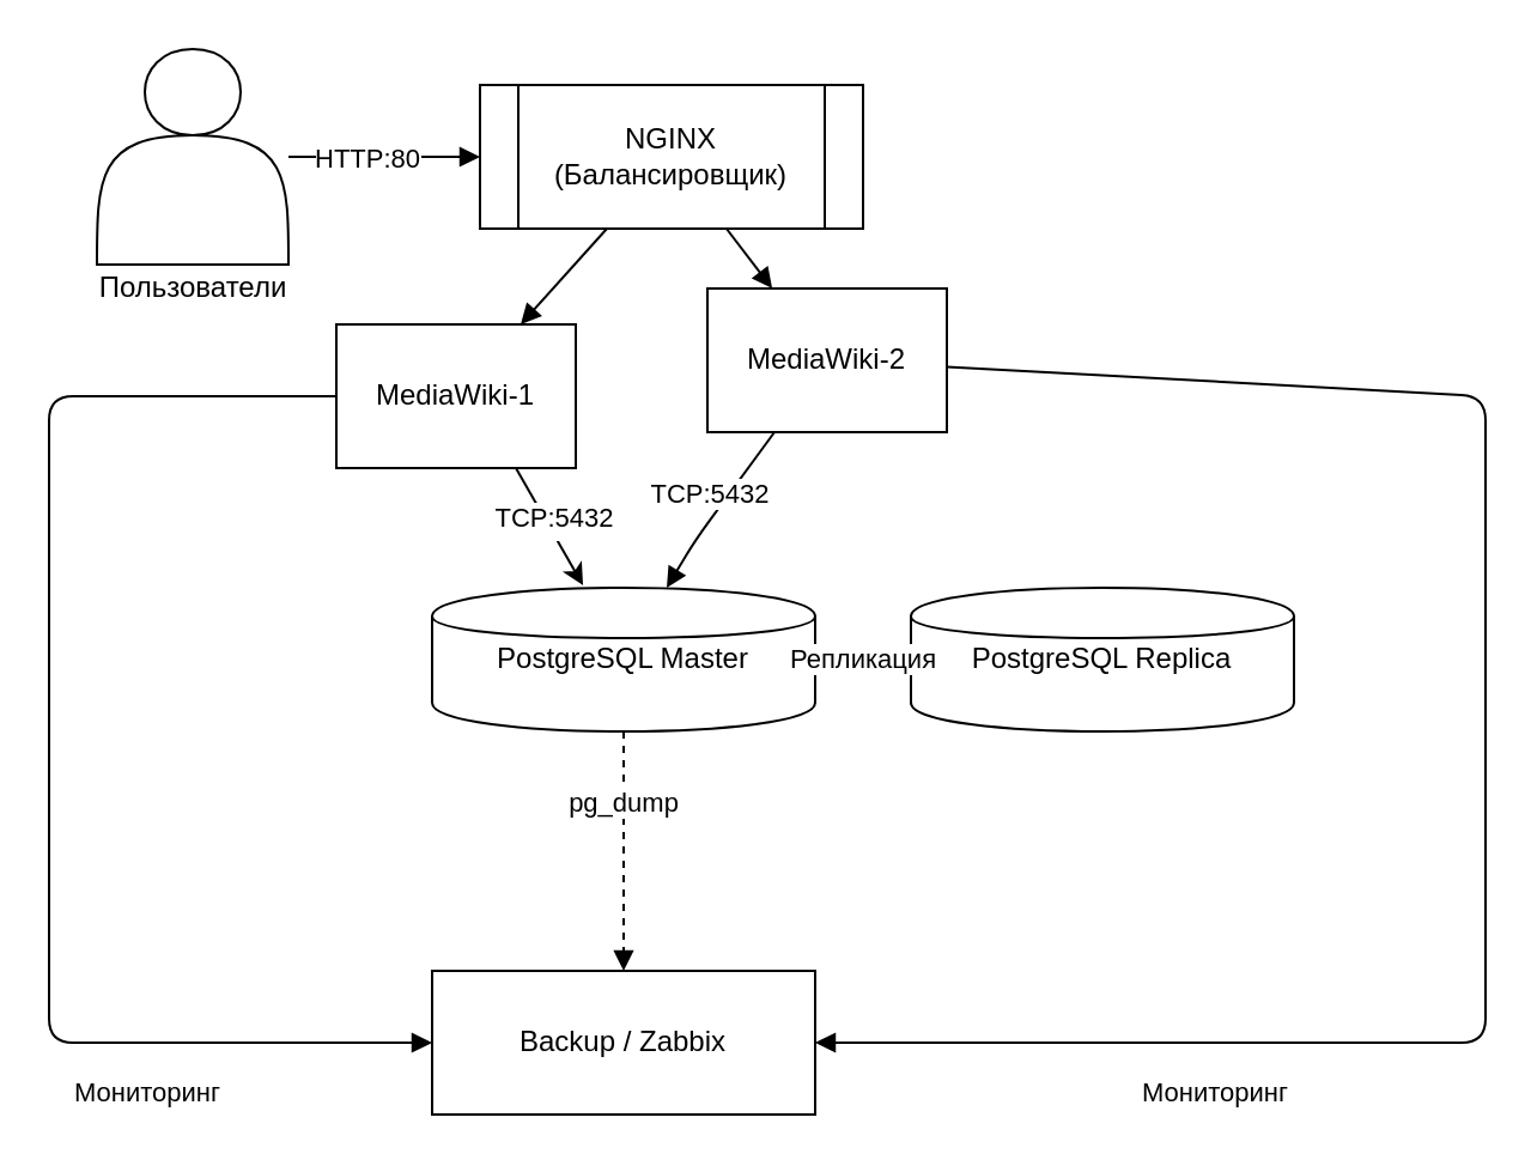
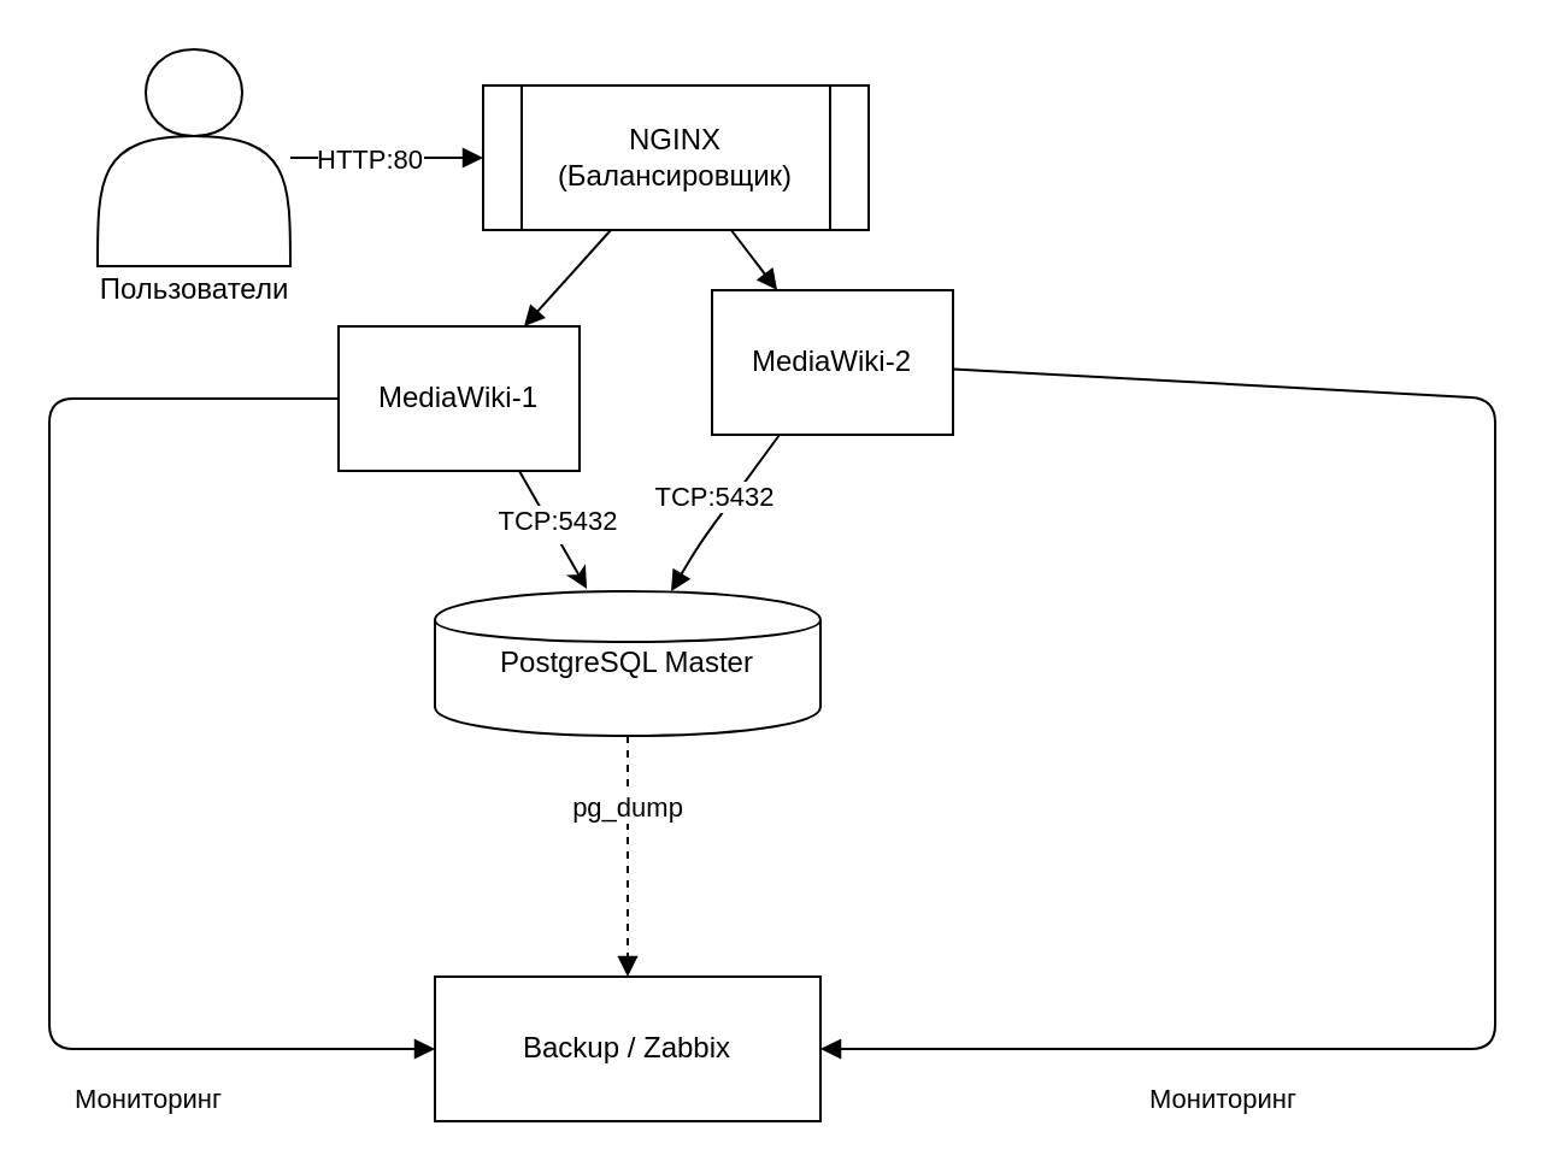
- <mxCell id="13" value="Репликация" style="endArrow=block;html=1;" edge="1" parent="1" source="10" target="12"><mxGeometry relative="1" as="geometry" /></mxCell>
- <mxCell id="12" value="PostgreSQL Replica" style="shape=cylinder;whiteSpace=wrap;html=1;" vertex="1" parent="1"><mxGeometry x="380" y="245" width="160" height="60" as="geometry" /></mxCell>
